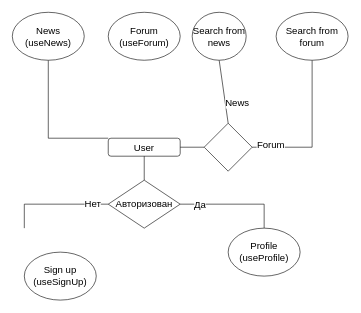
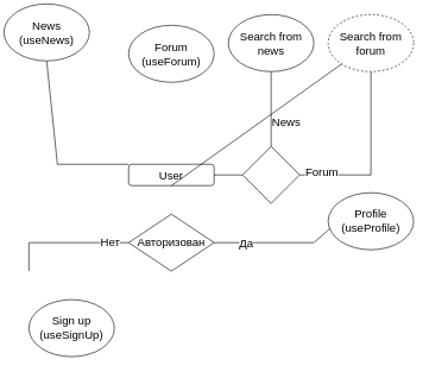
- <mxCell id="4" value="News&lt;br&gt;(useNews)" style="ellipse;whiteSpace=wrap;html=1;fontSize=16;" vertex="1" parent="1"><mxGeometry x="20" width="120" height="80" as="geometry" y="20" /></mxCell>
+ <mxCell id="4" value="News&lt;br&gt;(useNews)" style="ellipse;whiteSpace=wrap;html=1;fontSize=16;" vertex="1" parent="1"><mxGeometry x="5" y="5" width="120" height="80" as="geometry" /></mxCell>
- <mxCell id="5" value="Forum&lt;br&gt;(useForum)" style="ellipse;whiteSpace=wrap;html=1;fontSize=16;" vertex="1" parent="1"><mxGeometry x="180" width="120" height="80" as="geometry" y="20" /></mxCell>
+ <mxCell id="5" value="Forum&lt;br&gt;(useForum)" style="ellipse;whiteSpace=wrap;html=1;fontSize=16;" vertex="1" parent="1"><mxGeometry x="180" y="35" width="120" height="80" as="geometry" /></mxCell>
- <mxCell id="10" value="Search from news" style="ellipse;whiteSpace=wrap;html=1;fontSize=16;" vertex="1" parent="1"><mxGeometry x="320" y="20" width="90" height="80" as="geometry" /></mxCell>
+ <mxCell id="10" value="Search from news" style="ellipse;whiteSpace=wrap;html=1;fontSize=16;" vertex="1" parent="1"><mxGeometry x="320" width="120" height="80" as="geometry" y="20" /></mxCell>
- <mxCell id="13" value="Search from forum" style="ellipse;whiteSpace=wrap;html=1;fontSize=16;" vertex="1" parent="1"><mxGeometry x="460" width="120" height="80" as="geometry" y="20" /></mxCell>
+ <mxCell id="13" value="Search from forum" style="ellipse;whiteSpace=wrap;html=1;fontSize=16;dashed=1;" vertex="1" parent="1"><mxGeometry x="460" width="120" height="80" as="geometry" y="20" /></mxCell>
- <mxCell id="14" value="" style="endArrow=none;html=1;rounded=0;fontSize=16;exitX=0.5;exitY=1;exitDx=0;exitDy=0;entryX=0.5;entryY=0;entryDx=0;entryDy=0;" edge="1" parent="1" source="2" target="15"><mxGeometry width="50" height="50" relative="1" as="geometry"><mxPoint x="230" y="240" as="sourcePoint" /><mxPoint x="240" y="300" as="targetPoint" /></mxGeometry></mxCell>
+ <mxCell id="14" value="" style="endArrow=none;html=1;rounded=0;fontSize=16;exitX=0.5;exitY=1;exitDx=0;exitDy=0;" edge="1" parent="1" source="2" target="13"><mxGeometry width="50" height="50" relative="1" as="geometry"><mxPoint x="230" y="240" as="sourcePoint" /><mxPoint x="240" y="300" as="targetPoint" /></mxGeometry></mxCell>
- <mxCell id="21" value="Profile&lt;br&gt;(useProfile)" style="ellipse;whiteSpace=wrap;html=1;fontSize=16;" vertex="1" parent="1"><mxGeometry x="380" y="380" width="120" height="80" as="geometry" /></mxCell>
+ <mxCell id="21" value="Profile&lt;br&gt;(useProfile)" style="ellipse;whiteSpace=wrap;html=1;fontSize=16;" vertex="1" parent="1"><mxGeometry x="460" y="270" width="120" height="80" as="geometry" /></mxCell>
